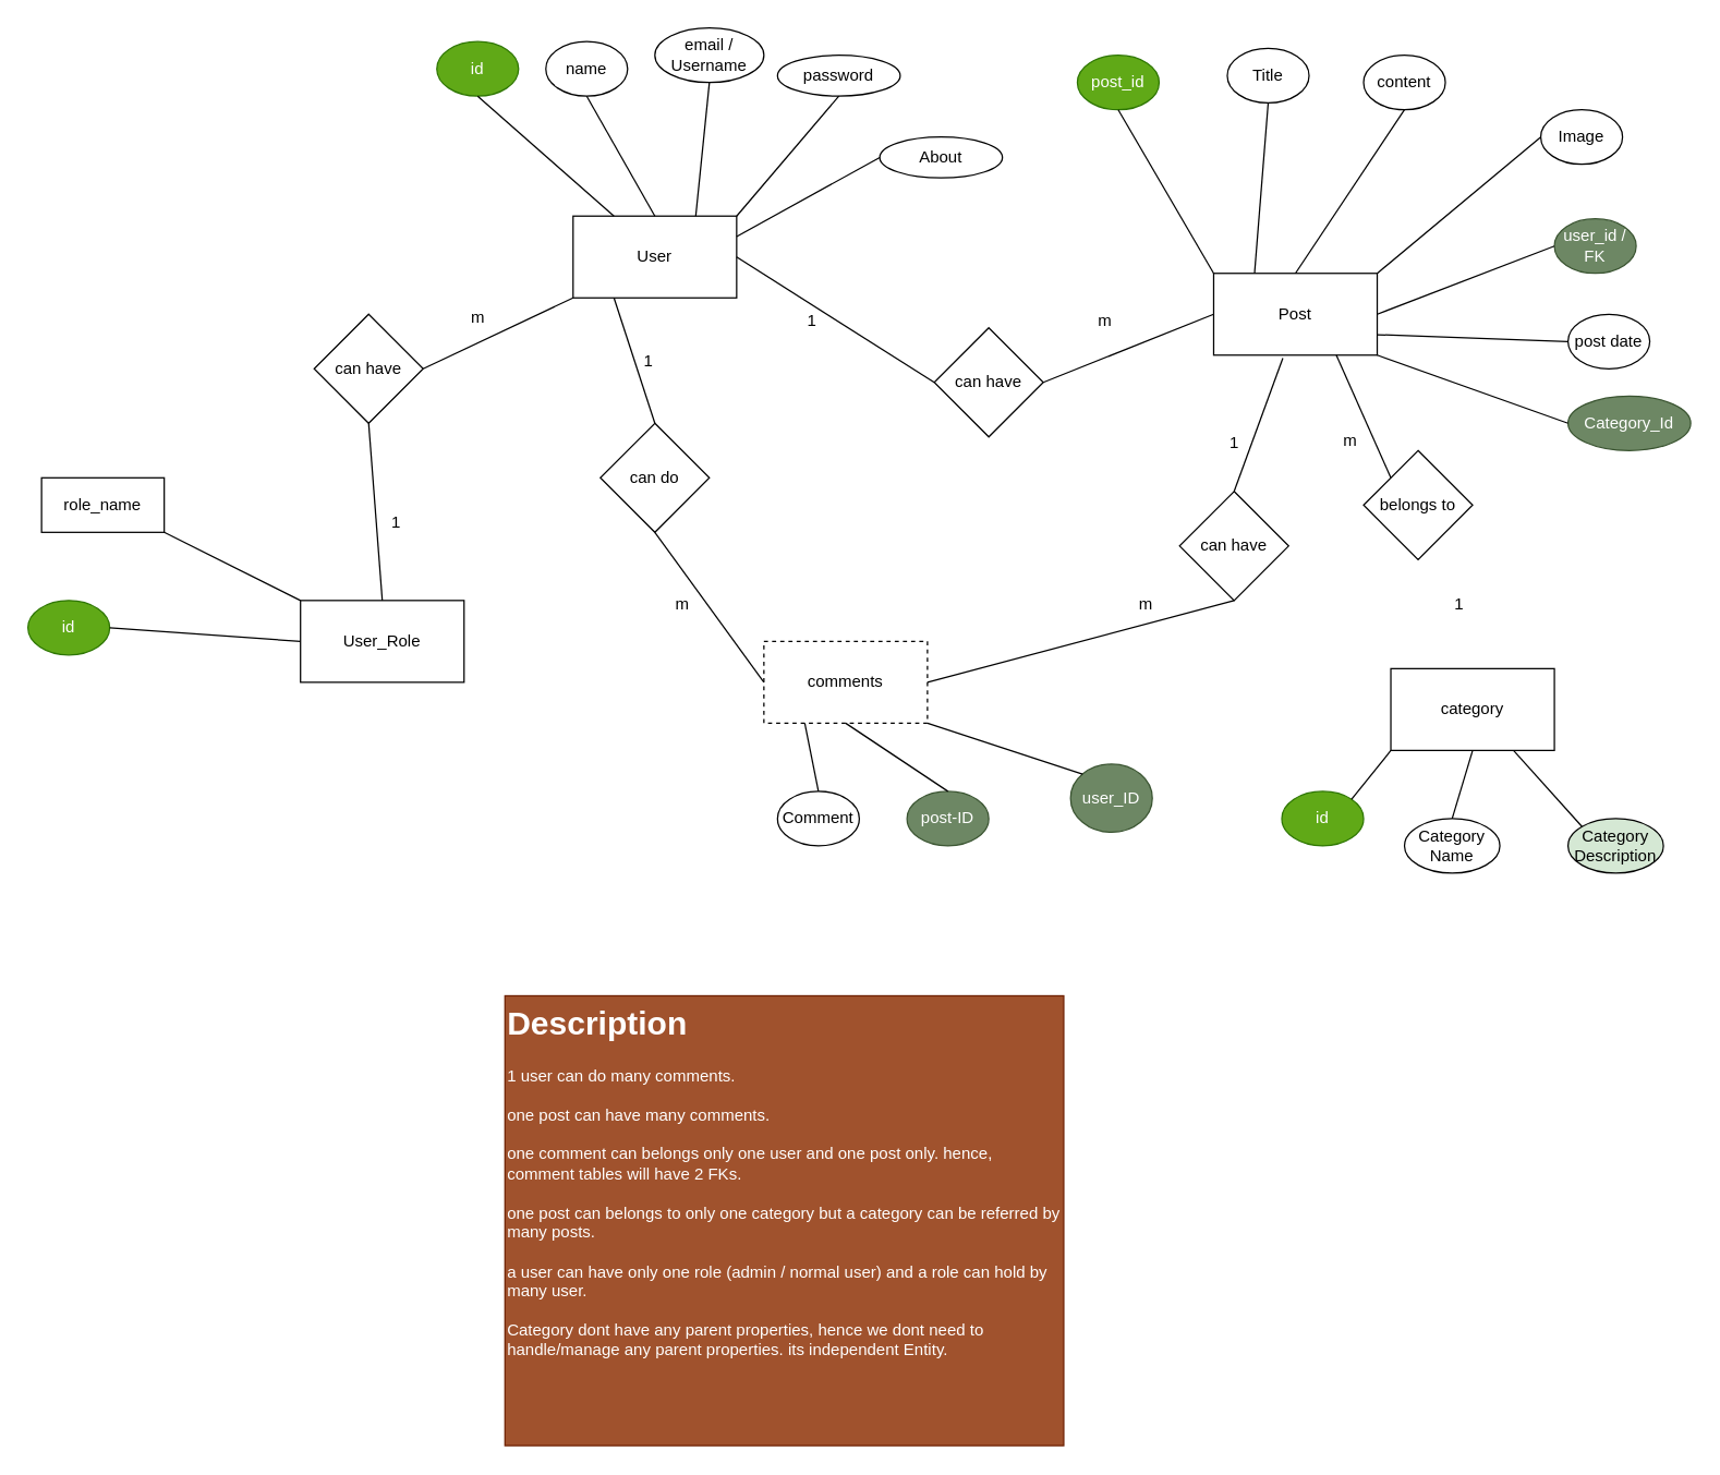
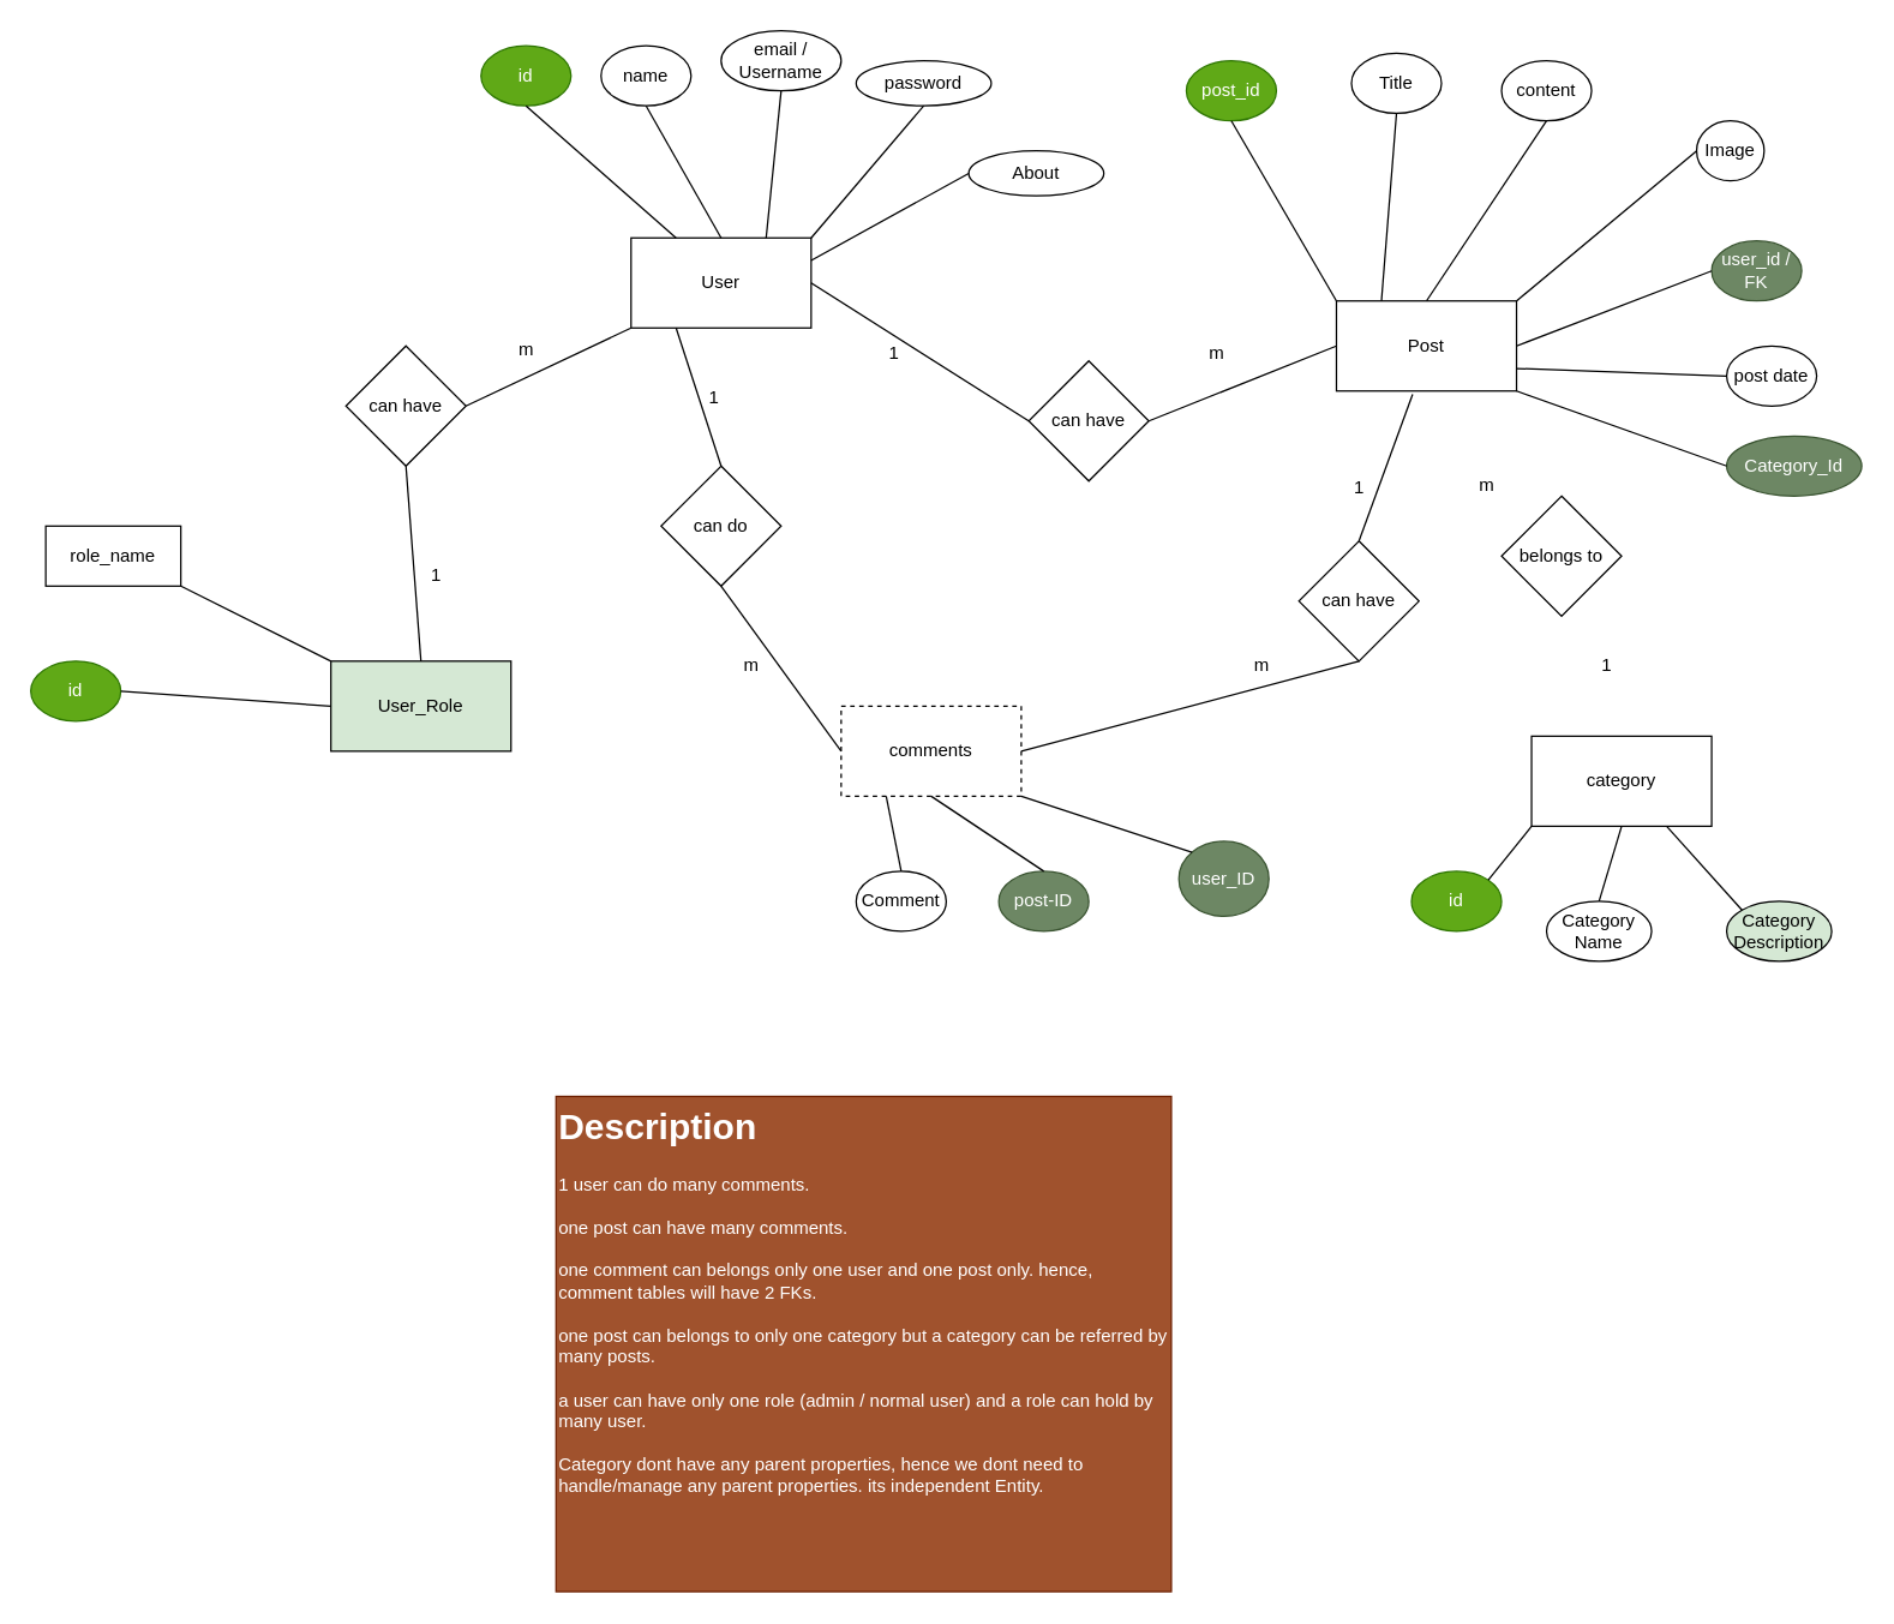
- <mxCell id="14" value="Image" style="ellipse;whiteSpace=wrap;html=1;" vertex="1" parent="1"><mxGeometry x="1130" y="80" width="60" height="40" as="geometry" /></mxCell>
+ <mxCell id="14" value="Image" style="ellipse;whiteSpace=wrap;html=1;" vertex="1" parent="1"><mxGeometry x="1130" y="80" width="45" height="40" as="geometry" /></mxCell>
- <mxCell id="55" value="" style="endArrow=none;html=1;rounded=0;exitX=0;exitY=0;exitDx=0;exitDy=0;entryX=0.75;entryY=1;entryDx=0;entryDy=0;" edge="1" parent="1" source="54" target="9"><mxGeometry width="50" height="50" relative="1" as="geometry"><mxPoint x="1160" y="320" as="sourcePoint" /><mxPoint x="1020" y="270" as="targetPoint" /></mxGeometry></mxCell>
- <mxCell id="61" value="User_Role" style="rounded=0;whiteSpace=wrap;html=1;" vertex="1" parent="1"><mxGeometry x="220" y="440" width="120" height="60" as="geometry" /></mxCell>
+ <mxCell id="61" value="User_Role" style="rounded=0;whiteSpace=wrap;html=1;fillColor=#d5e8d4;" vertex="1" parent="1"><mxGeometry x="220" y="440" width="120" height="60" as="geometry" /></mxCell>
